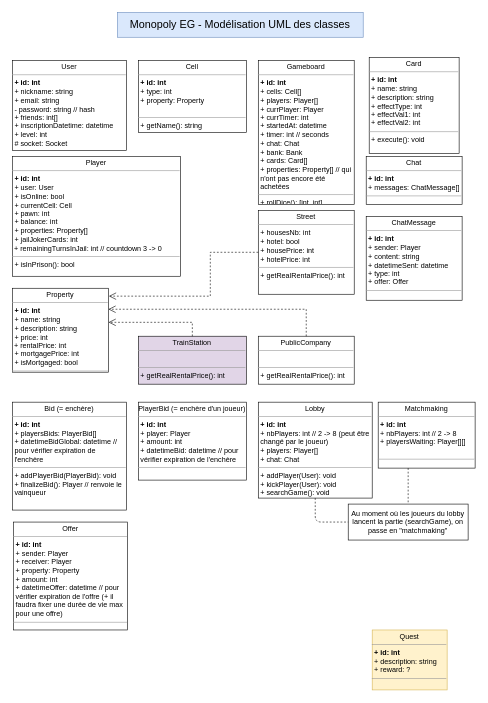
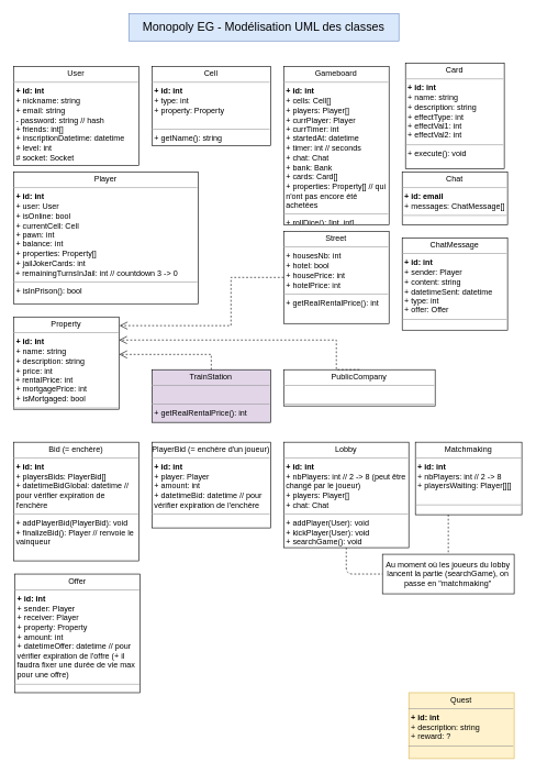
- <mxCell id="11" value="&lt;p style=&quot;margin: 0px ; margin-top: 4px ; text-align: center&quot;&gt;Chat&lt;/p&gt;&lt;hr size=&quot;1&quot;&gt;&lt;p style=&quot;margin: 0px ; margin-left: 4px&quot;&gt;&lt;span style=&quot;font-weight: 700 ; white-space: normal&quot;&gt;+ id: int&lt;/span&gt;&lt;/p&gt;&lt;p style=&quot;margin: 0px ; margin-left: 4px&quot;&gt;&lt;span style=&quot;white-space: normal&quot;&gt;+ messages: ChatMessage[]&lt;/span&gt;&lt;/p&gt;&lt;hr size=&quot;1&quot;&gt;&lt;p style=&quot;margin: 0px ; margin-left: 4px&quot;&gt;&lt;br&gt;&lt;/p&gt;" style="verticalAlign=top;align=left;overflow=fill;fontSize=12;fontFamily=Helvetica;html=1;rounded=0;shadow=0;comic=0;labelBackgroundColor=none;strokeWidth=1" vertex="1" parent="1"><mxGeometry x="610.33" y="260" width="160" height="80" as="geometry" /></mxCell>
+ <mxCell id="11" value="&lt;p style=&quot;margin: 0px ; margin-top: 4px ; text-align: center&quot;&gt;Chat&lt;/p&gt;&lt;hr size=&quot;1&quot;&gt;&lt;p style=&quot;margin: 0px ; margin-left: 4px&quot;&gt;&lt;span style=&quot;font-weight: 700 ; white-space: normal&quot;&gt;+ id: email&lt;/span&gt;&lt;/p&gt;&lt;p style=&quot;margin: 0px ; margin-left: 4px&quot;&gt;&lt;span style=&quot;white-space: normal&quot;&gt;+ messages: ChatMessage[]&lt;/span&gt;&lt;/p&gt;&lt;hr size=&quot;1&quot;&gt;&lt;p style=&quot;margin: 0px ; margin-left: 4px&quot;&gt;&lt;br&gt;&lt;/p&gt;" style="verticalAlign=top;align=left;overflow=fill;fontSize=12;fontFamily=Helvetica;html=1;rounded=0;shadow=0;comic=0;labelBackgroundColor=none;strokeWidth=1" vertex="1" parent="1"><mxGeometry x="610.33" y="260" width="160" height="80" as="geometry" /></mxCell>
- <mxCell id="9" value="&lt;p style=&quot;margin: 0px ; margin-top: 4px ; text-align: center&quot;&gt;PublicCompany&lt;/p&gt;&lt;hr size=&quot;1&quot;&gt;&lt;p style=&quot;margin: 0px ; margin-left: 4px&quot;&gt;&lt;br&gt;&lt;/p&gt;&lt;hr size=&quot;1&quot;&gt;&lt;p style=&quot;margin: 0px ; margin-left: 4px&quot;&gt;+ getRealRentalPrice(): int&lt;br&gt;&lt;/p&gt;" style="verticalAlign=top;align=left;overflow=fill;fontSize=12;fontFamily=Helvetica;html=1;rounded=0;shadow=0;comic=0;labelBackgroundColor=none;strokeWidth=1" vertex="1" parent="1"><mxGeometry x="430.33" y="560" width="160" height="80" as="geometry" /></mxCell>
+ <mxCell id="9" value="&lt;p style=&quot;margin: 0px ; margin-top: 4px ; text-align: center&quot;&gt;PublicCompany&lt;/p&gt;&lt;hr size=&quot;1&quot;&gt;&lt;p style=&quot;margin: 0px ; margin-left: 4px&quot;&gt;&lt;br&gt;&lt;/p&gt;&lt;hr size=&quot;1&quot;&gt;&lt;p style=&quot;margin: 0px ; margin-left: 4px&quot;&gt;+ getRealRentalPrice(): int&lt;br&gt;&lt;/p&gt;" style="verticalAlign=top;align=left;overflow=fill;fontSize=12;fontFamily=Helvetica;html=1;rounded=0;shadow=0;comic=0;labelBackgroundColor=none;strokeWidth=1" vertex="1" parent="1"><mxGeometry x="430.33" y="560" width="230" height="55" as="geometry" /></mxCell>
- <mxCell id="21" value="&lt;p style=&quot;margin: 0px ; margin-top: 4px ; text-align: center&quot;&gt;Quest&lt;/p&gt;&lt;hr size=&quot;1&quot;&gt;&lt;p style=&quot;margin: 0px ; margin-left: 4px&quot;&gt;&lt;span style=&quot;font-weight: 700 ; white-space: normal&quot;&gt;+ id: int&lt;/span&gt;&lt;/p&gt;&lt;p style=&quot;margin: 0px ; margin-left: 4px&quot;&gt;+ description: string&lt;br&gt;&lt;/p&gt;&lt;p style=&quot;margin: 0px ; margin-left: 4px&quot;&gt;+ reward: ?&lt;/p&gt;&lt;hr size=&quot;1&quot;&gt;&lt;p style=&quot;margin: 0px ; margin-left: 4px&quot;&gt;&lt;br&gt;&lt;/p&gt;" style="verticalAlign=top;align=left;overflow=fill;fontSize=12;fontFamily=Helvetica;html=1;rounded=0;shadow=0;comic=0;labelBackgroundColor=none;strokeWidth=1;fillColor=#fff2cc;strokeColor=#d6b656;" vertex="1" parent="1"><mxGeometry x="620.33" y="1050" width="125" height="100" as="geometry" /></mxCell>
+ <mxCell id="21" value="&lt;p style=&quot;margin: 0px ; margin-top: 4px ; text-align: center&quot;&gt;Quest&lt;/p&gt;&lt;hr size=&quot;1&quot;&gt;&lt;p style=&quot;margin: 0px ; margin-left: 4px&quot;&gt;&lt;span style=&quot;font-weight: 700 ; white-space: normal&quot;&gt;+ id: int&lt;/span&gt;&lt;/p&gt;&lt;p style=&quot;margin: 0px ; margin-left: 4px&quot;&gt;+ description: string&lt;br&gt;&lt;/p&gt;&lt;p style=&quot;margin: 0px ; margin-left: 4px&quot;&gt;+ reward: ?&lt;/p&gt;&lt;hr size=&quot;1&quot;&gt;&lt;p style=&quot;margin: 0px ; margin-left: 4px&quot;&gt;&lt;br&gt;&lt;/p&gt;" style="verticalAlign=top;align=left;overflow=fill;fontSize=12;fontFamily=Helvetica;html=1;rounded=0;shadow=0;comic=0;labelBackgroundColor=none;strokeWidth=1;fillColor=#fff2cc;strokeColor=#d6b656;" vertex="1" parent="1"><mxGeometry x="620.33" y="1050" width="160" height="100" as="geometry" /></mxCell>
